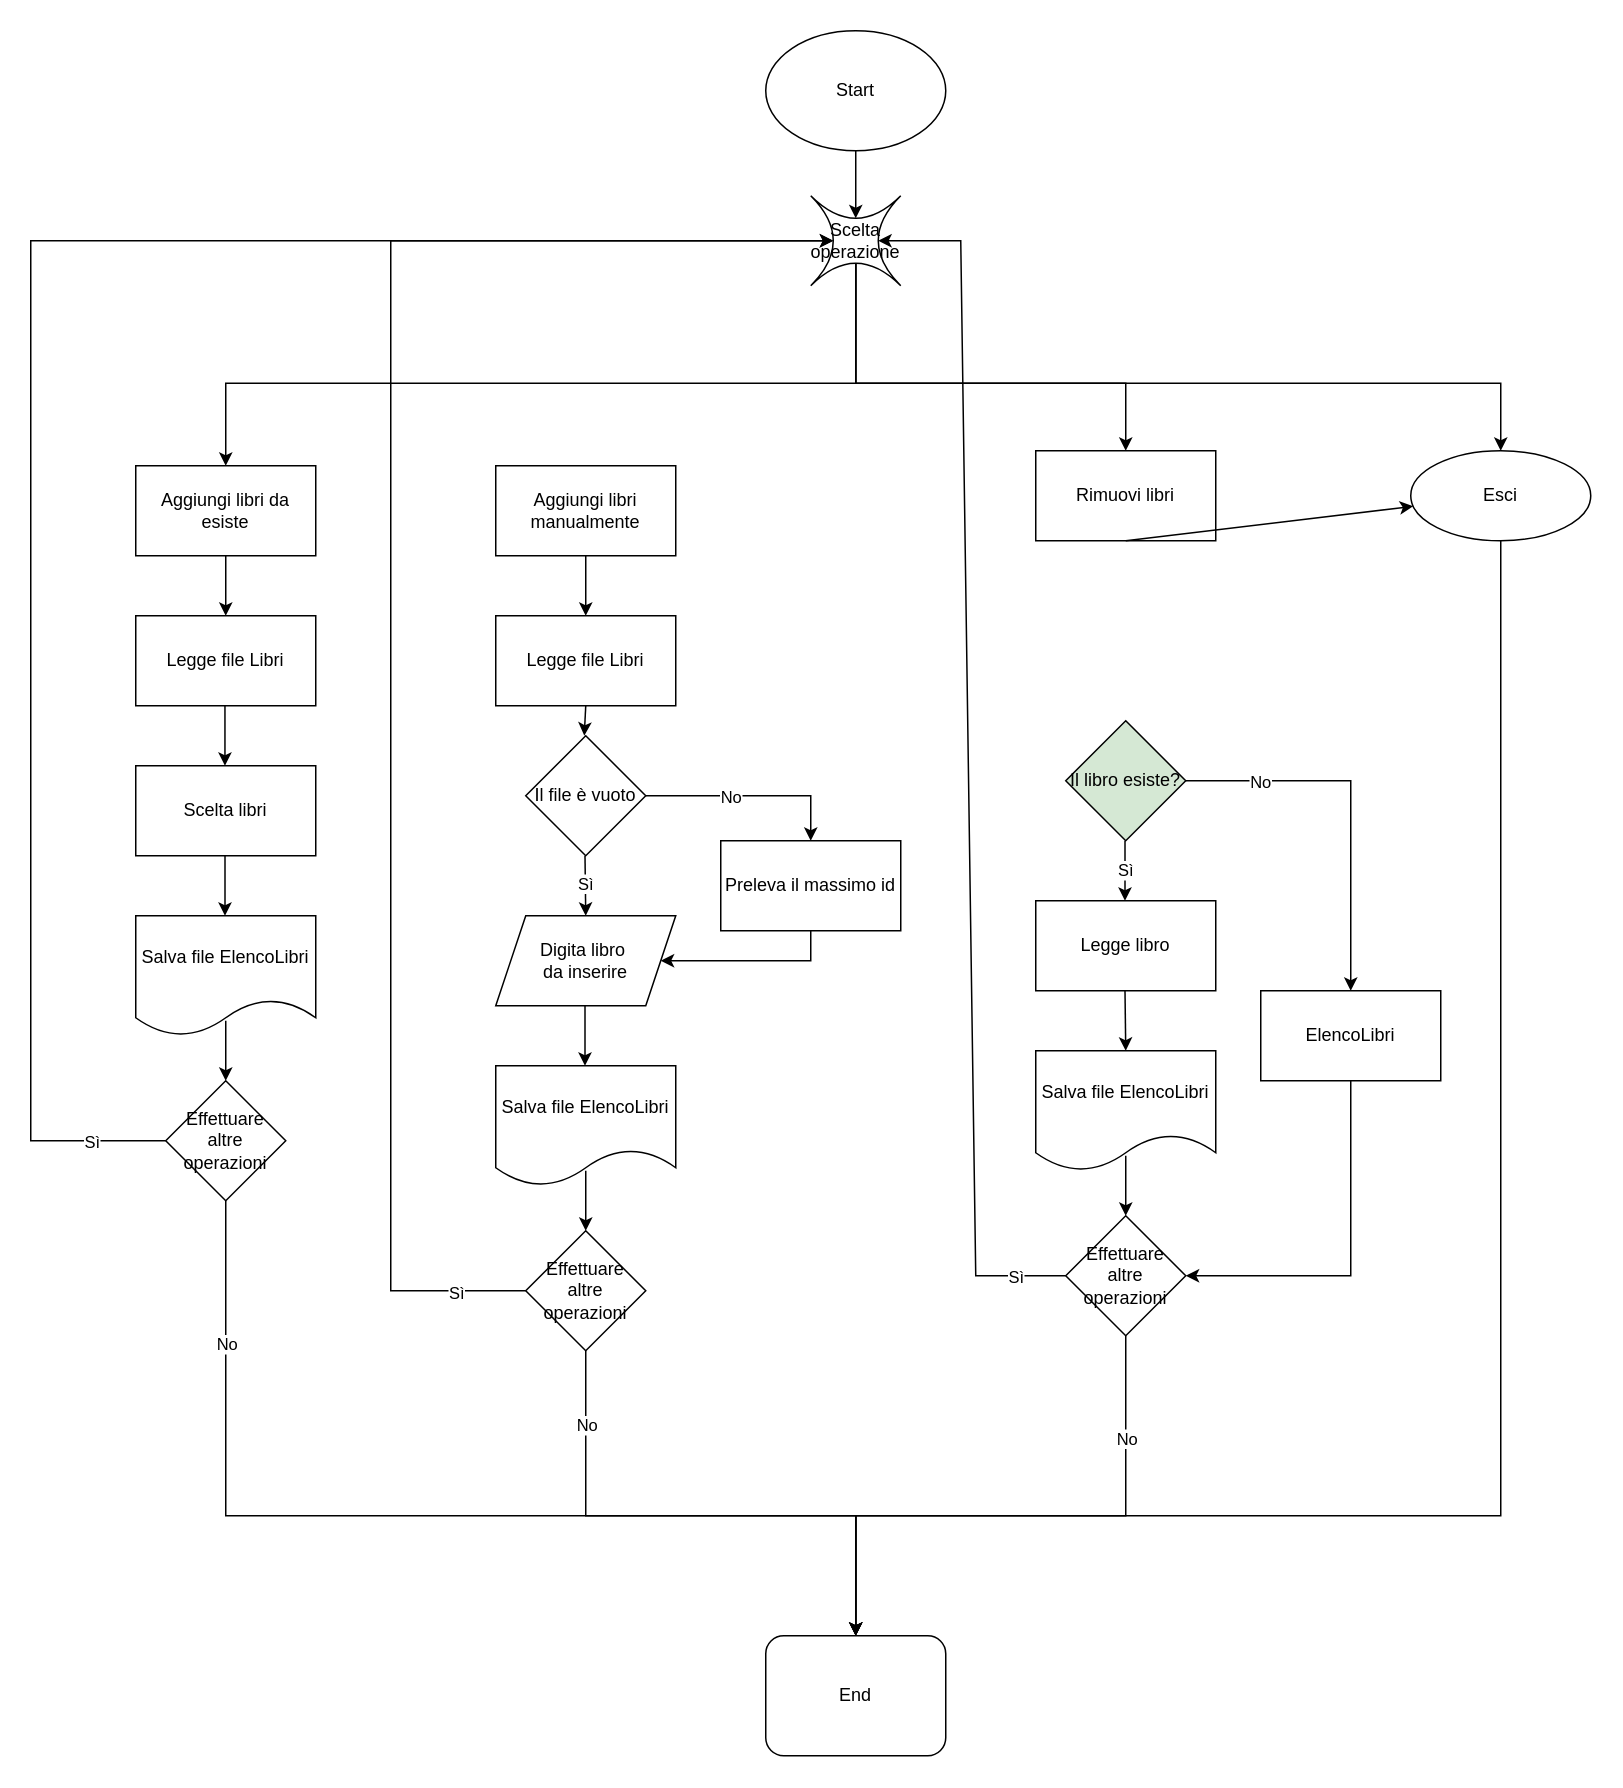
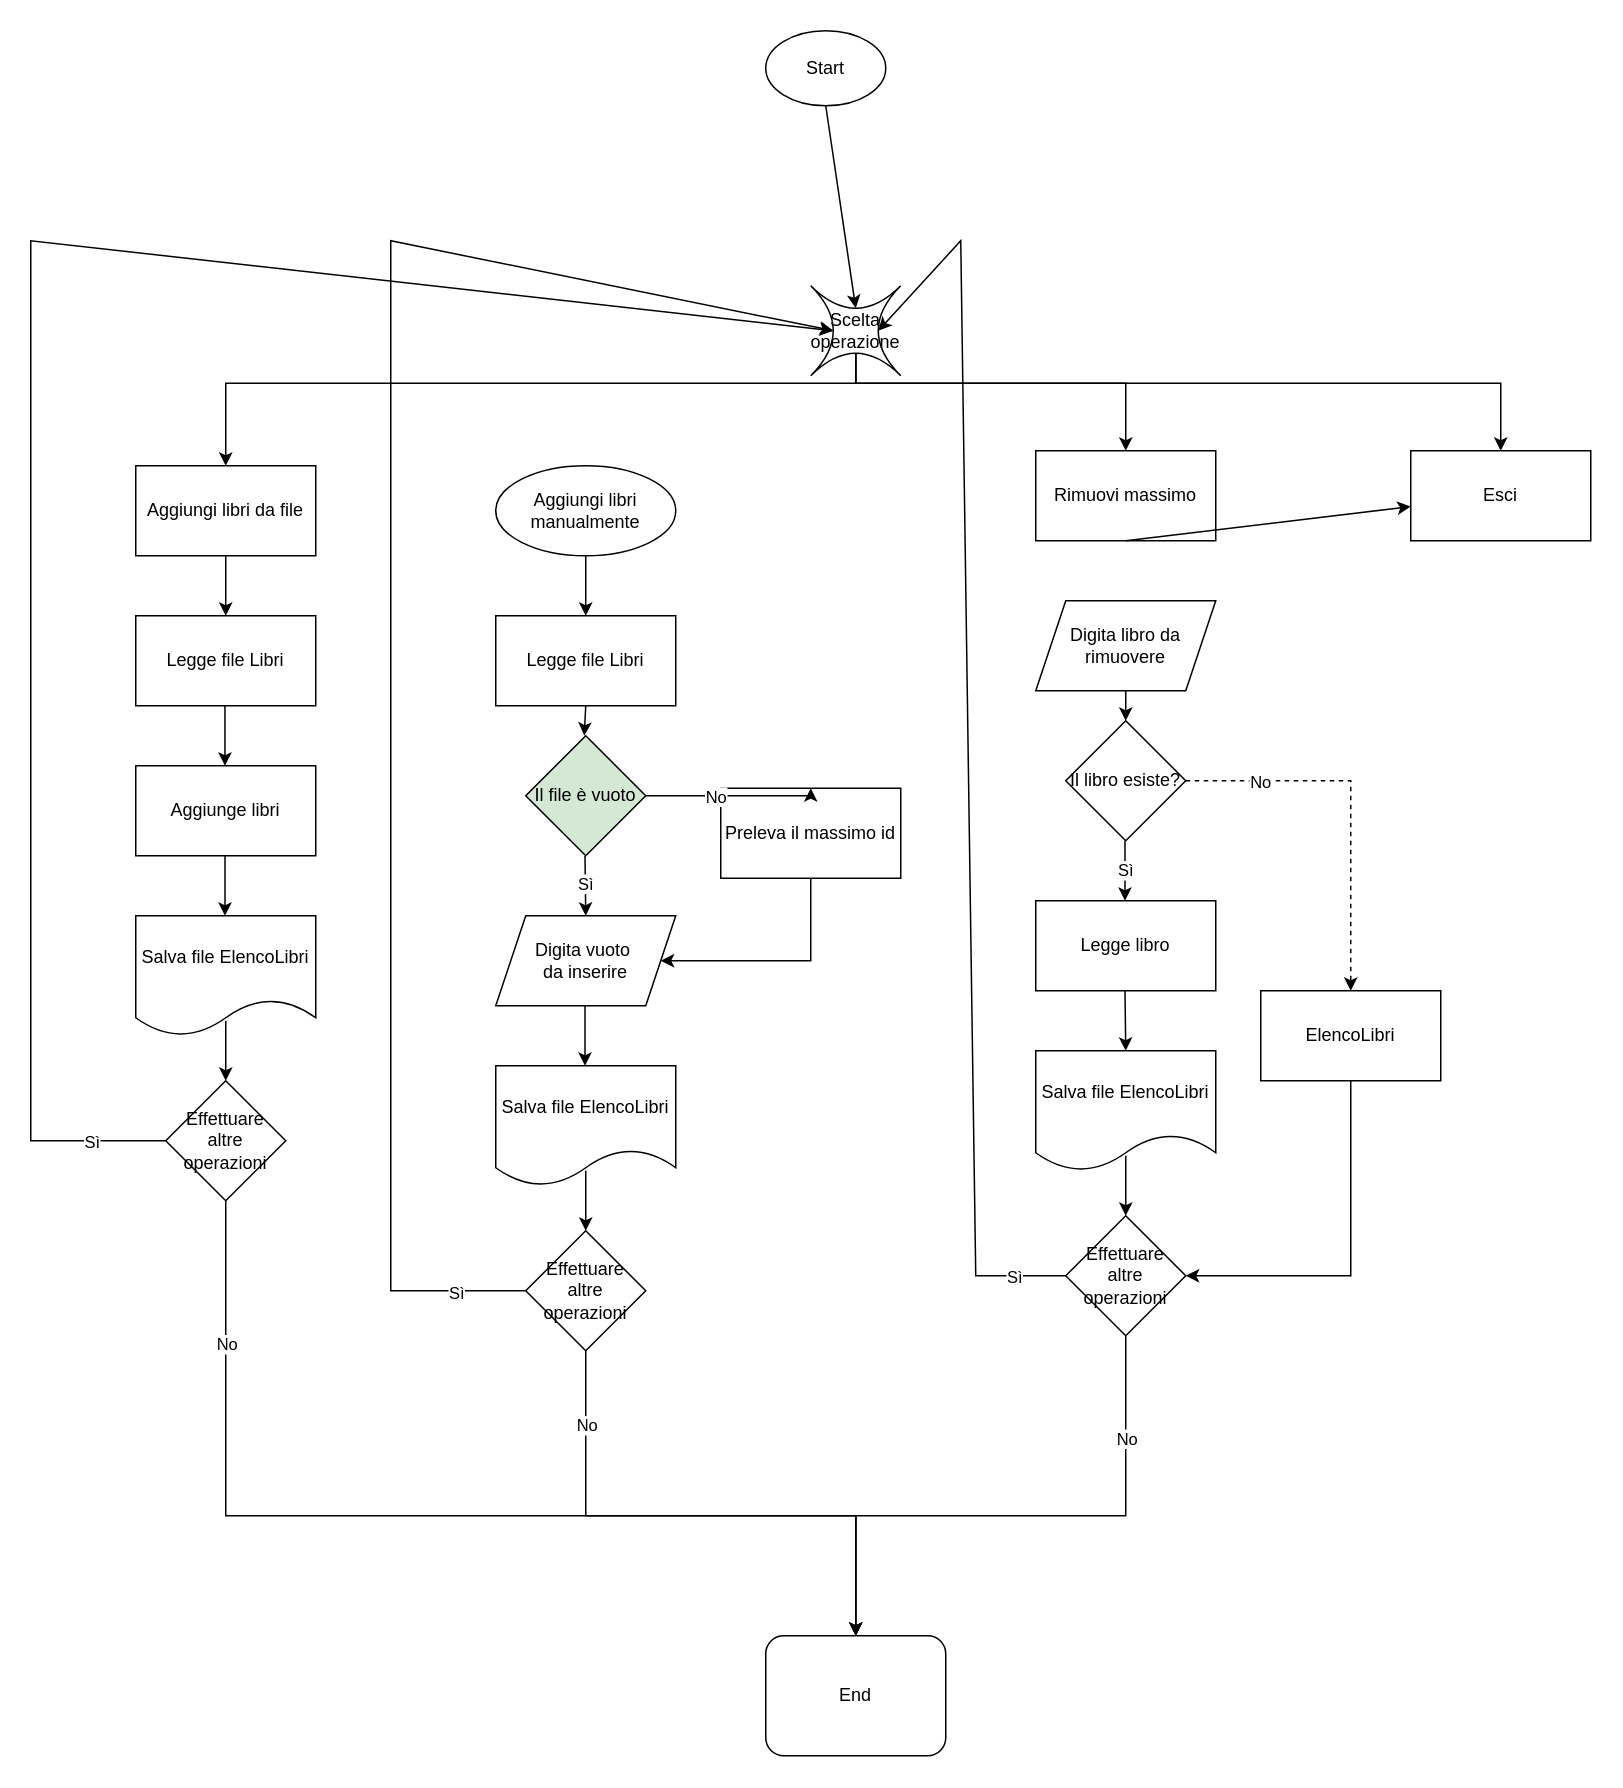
- <mxCell id="2" value="Start" style="ellipse;whiteSpace=wrap;html=1;" vertex="1" parent="1"><mxGeometry x="510" y="20" width="120" height="80" as="geometry" /></mxCell>
+ <mxCell id="2" value="Start" style="ellipse;whiteSpace=wrap;html=1;" vertex="1" parent="1"><mxGeometry x="510" y="20" width="80" height="50" as="geometry" /></mxCell>
- <mxCell id="17" value="Scelta operazione" style="shape=switch;whiteSpace=wrap;html=1;" vertex="1" parent="1"><mxGeometry x="540" y="130" width="60" height="60" as="geometry" /></mxCell>
+ <mxCell id="17" value="Scelta operazione" style="shape=switch;whiteSpace=wrap;html=1;" vertex="1" parent="1"><mxGeometry x="540" y="190" width="60" height="60" as="geometry" /></mxCell>
- <mxCell id="21" value="Rimuovi libri" style="rounded=0;whiteSpace=wrap;html=1;" vertex="1" parent="1"><mxGeometry x="690" y="300" width="120" height="60" as="geometry" /></mxCell>
+ <mxCell id="21" value="Rimuovi massimo" style="rounded=0;whiteSpace=wrap;html=1;" vertex="1" parent="1"><mxGeometry x="690" y="300" width="120" height="60" as="geometry" /></mxCell>
- <mxCell id="18" value="Esci" style="ellipse;whiteSpace=wrap;html=1;" vertex="1" parent="1"><mxGeometry x="940" y="300" width="120" height="60" as="geometry" /></mxCell>
+ <mxCell id="18" value="Esci" style="rounded=0;whiteSpace=wrap;html=1;" vertex="1" parent="1"><mxGeometry x="940" y="300" width="120" height="60" as="geometry" /></mxCell>
- <mxCell id="19" value="Aggiungi libri da esiste" style="rounded=0;whiteSpace=wrap;html=1;" vertex="1" parent="1"><mxGeometry x="90" y="310" width="120" height="60" as="geometry" /></mxCell>
+ <mxCell id="19" value="Aggiungi libri da file" style="rounded=0;whiteSpace=wrap;html=1;" vertex="1" parent="1"><mxGeometry x="90" y="310" width="120" height="60" as="geometry" /></mxCell>
- <mxCell id="22" value="Aggiungi libri manualmente" style="rounded=0;whiteSpace=wrap;html=1;" vertex="1" parent="1"><mxGeometry x="330" y="310" width="120" height="60" as="geometry" /></mxCell>
+ <mxCell id="22" value="Aggiungi libri manualmente" style="ellipse;whiteSpace=wrap;html=1;" vertex="1" parent="1"><mxGeometry x="330" y="310" width="120" height="60" as="geometry" /></mxCell>
+ <mxCell id="58" value="Digita libro da rimuovere" style="shape=parallelogram;perimeter=parallelogramPerimeter;whiteSpace=wrap;html=1;fixedSize=1;" vertex="1" parent="1"><mxGeometry x="690" y="400" width="120" height="60" as="geometry" /></mxCell>
+ <mxCell id="59" value="" style="endArrow=classic;html=1;rounded=0;exitX=0.5;exitY=1;exitDx=0;exitDy=0;entryX=0.5;entryY=0;entryDx=0;entryDy=0;" edge="1" parent="1" source="58" target="35"><mxGeometry width="50" height="50" relative="1" as="geometry"><mxPoint x="750.37" y="460" as="sourcePoint" /><mxPoint x="749.37" y="480" as="targetPoint" /></mxGeometry></mxCell>
- <mxCell id="35" value="Il libro esiste?" style="rhombus;whiteSpace=wrap;html=1;fillColor=#d5e8d4;" vertex="1" parent="1"><mxGeometry x="710" y="480" width="80" height="80" as="geometry" /></mxCell>
+ <mxCell id="35" value="Il libro esiste?" style="rhombus;whiteSpace=wrap;html=1;" vertex="1" parent="1"><mxGeometry x="710" y="480" width="80" height="80" as="geometry" /></mxCell>
- <mxCell id="9" value="Il file è vuoto" style="rhombus;whiteSpace=wrap;html=1;" vertex="1" parent="1"><mxGeometry x="350" y="490" width="80" height="80" as="geometry" /></mxCell>
+ <mxCell id="9" value="Il file è vuoto" style="rhombus;whiteSpace=wrap;html=1;fillColor=#d5e8d4;" vertex="1" parent="1"><mxGeometry x="350" y="490" width="80" height="80" as="geometry" /></mxCell>
- <mxCell id="25" value="Scelta libri" style="rounded=0;whiteSpace=wrap;html=1;" vertex="1" parent="1"><mxGeometry x="90" y="510" width="120" height="60" as="geometry" /></mxCell>
+ <mxCell id="25" value="Aggiunge libri" style="rounded=0;whiteSpace=wrap;html=1;" vertex="1" parent="1"><mxGeometry x="90" y="510" width="120" height="60" as="geometry" /></mxCell>
- <mxCell id="40" value="" style="endArrow=classic;html=1;rounded=0;exitX=1;exitY=0.5;exitDx=0;exitDy=0;entryX=0.5;entryY=0;entryDx=0;entryDy=0;" edge="1" parent="1" target="39" source="35"><mxGeometry width="50" height="50" relative="1" as="geometry"><mxPoint x="790" y="520" as="sourcePoint" /><mxPoint x="900" y="550" as="targetPoint" /><Array as="points"><mxPoint x="900" y="520" /></Array></mxGeometry></mxCell>
+ <mxCell id="40" value="" style="endArrow=classic;html=1;rounded=0;exitX=1;exitY=0.5;exitDx=0;exitDy=0;entryX=0.5;entryY=0;entryDx=0;entryDy=0;dashed=1;" edge="1" parent="1" target="39" source="35"><mxGeometry width="50" height="50" relative="1" as="geometry"><mxPoint x="790" y="520" as="sourcePoint" /><mxPoint x="900" y="550" as="targetPoint" /><Array as="points"><mxPoint x="900" y="520" /></Array></mxGeometry></mxCell>
- <mxCell id="12" value="Preleva il massimo id" style="rounded=0;whiteSpace=wrap;html=1;" vertex="1" parent="1"><mxGeometry x="480" y="560" width="120" height="60" as="geometry" /></mxCell>
+ <mxCell id="12" value="Preleva il massimo id" style="rounded=0;whiteSpace=wrap;html=1;" vertex="1" parent="1"><mxGeometry x="480" y="525" width="120" height="60" as="geometry" /></mxCell>
- <mxCell id="57" value="Digita libro&amp;nbsp;&lt;div&gt;da inserire&lt;/div&gt;" style="shape=parallelogram;perimeter=parallelogramPerimeter;whiteSpace=wrap;html=1;fixedSize=1;" vertex="1" parent="1"><mxGeometry x="330" y="610" width="120" height="60" as="geometry" /></mxCell>
+ <mxCell id="57" value="Digita vuoto&amp;nbsp;&lt;div&gt;da inserire&lt;/div&gt;" style="shape=parallelogram;perimeter=parallelogramPerimeter;whiteSpace=wrap;html=1;fixedSize=1;" vertex="1" parent="1"><mxGeometry x="330" y="610" width="120" height="60" as="geometry" /></mxCell>
- <mxCell id="52" value="" style="endArrow=classic;html=1;rounded=0;entryX=0.5;entryY=0;entryDx=0;entryDy=0;exitX=0.5;exitY=1;exitDx=0;exitDy=0;" edge="1" parent="1" source="18" target="5"><mxGeometry width="50" height="50" relative="1" as="geometry"><mxPoint x="920" y="600" as="sourcePoint" /><mxPoint x="590" y="1000" as="targetPoint" /><Array as="points"><mxPoint x="1000" y="1010" /><mxPoint x="570" y="1010" /></Array></mxGeometry></mxCell>
